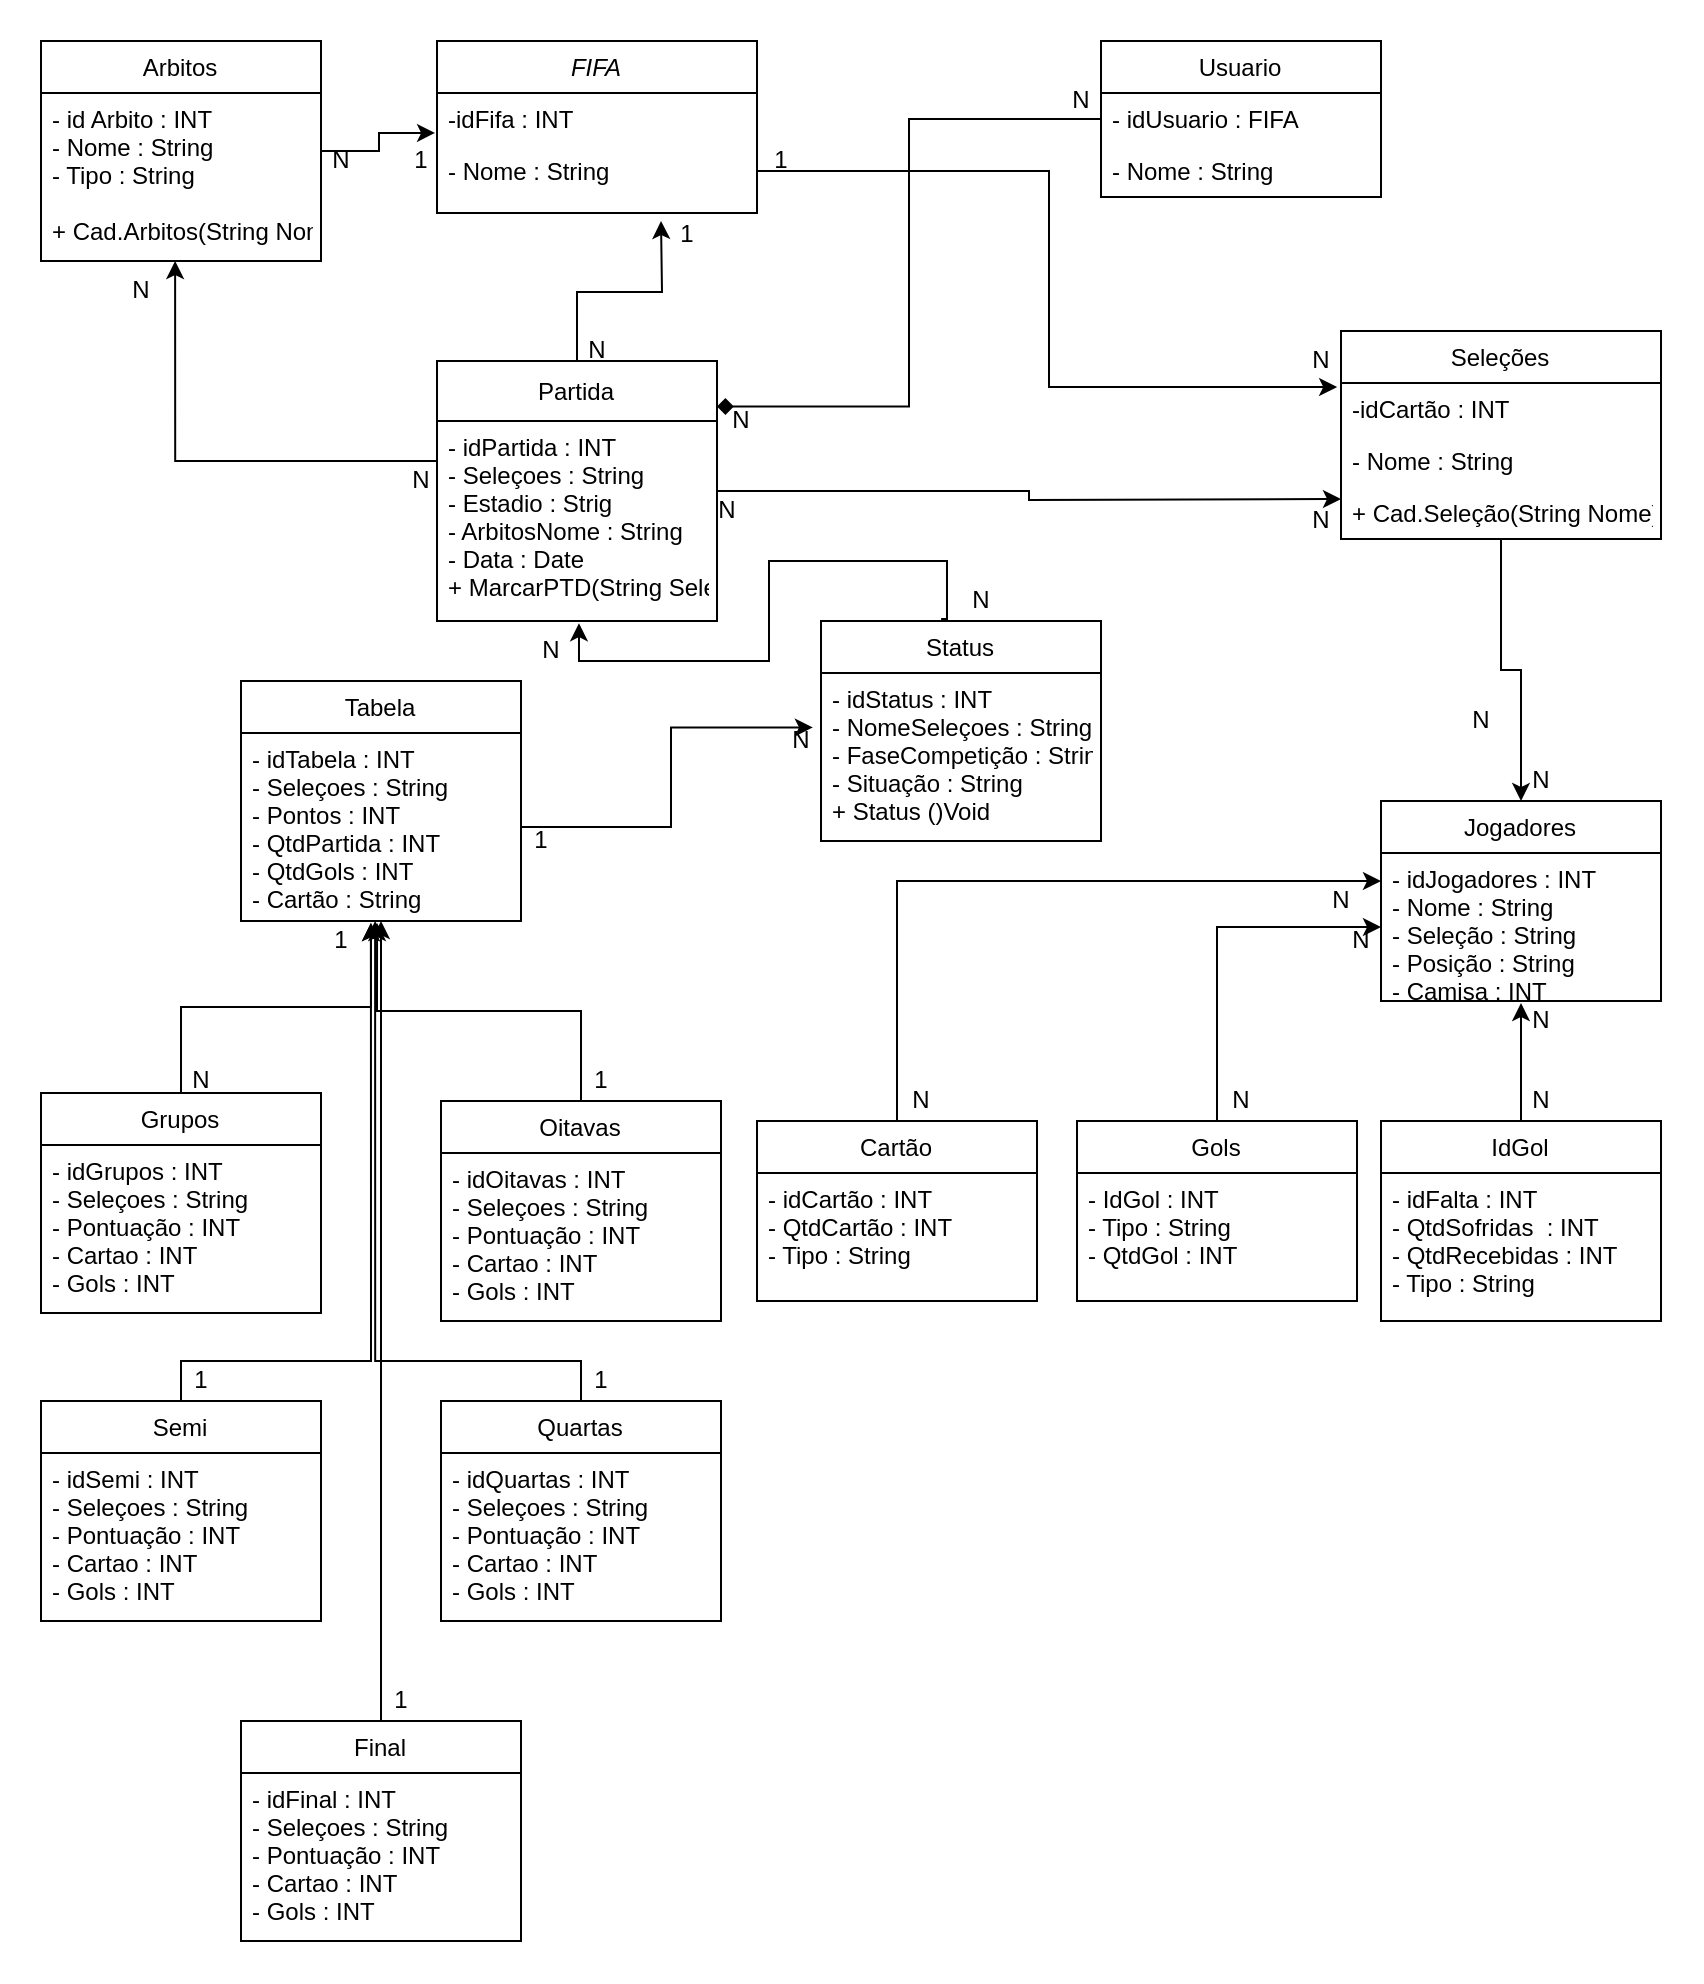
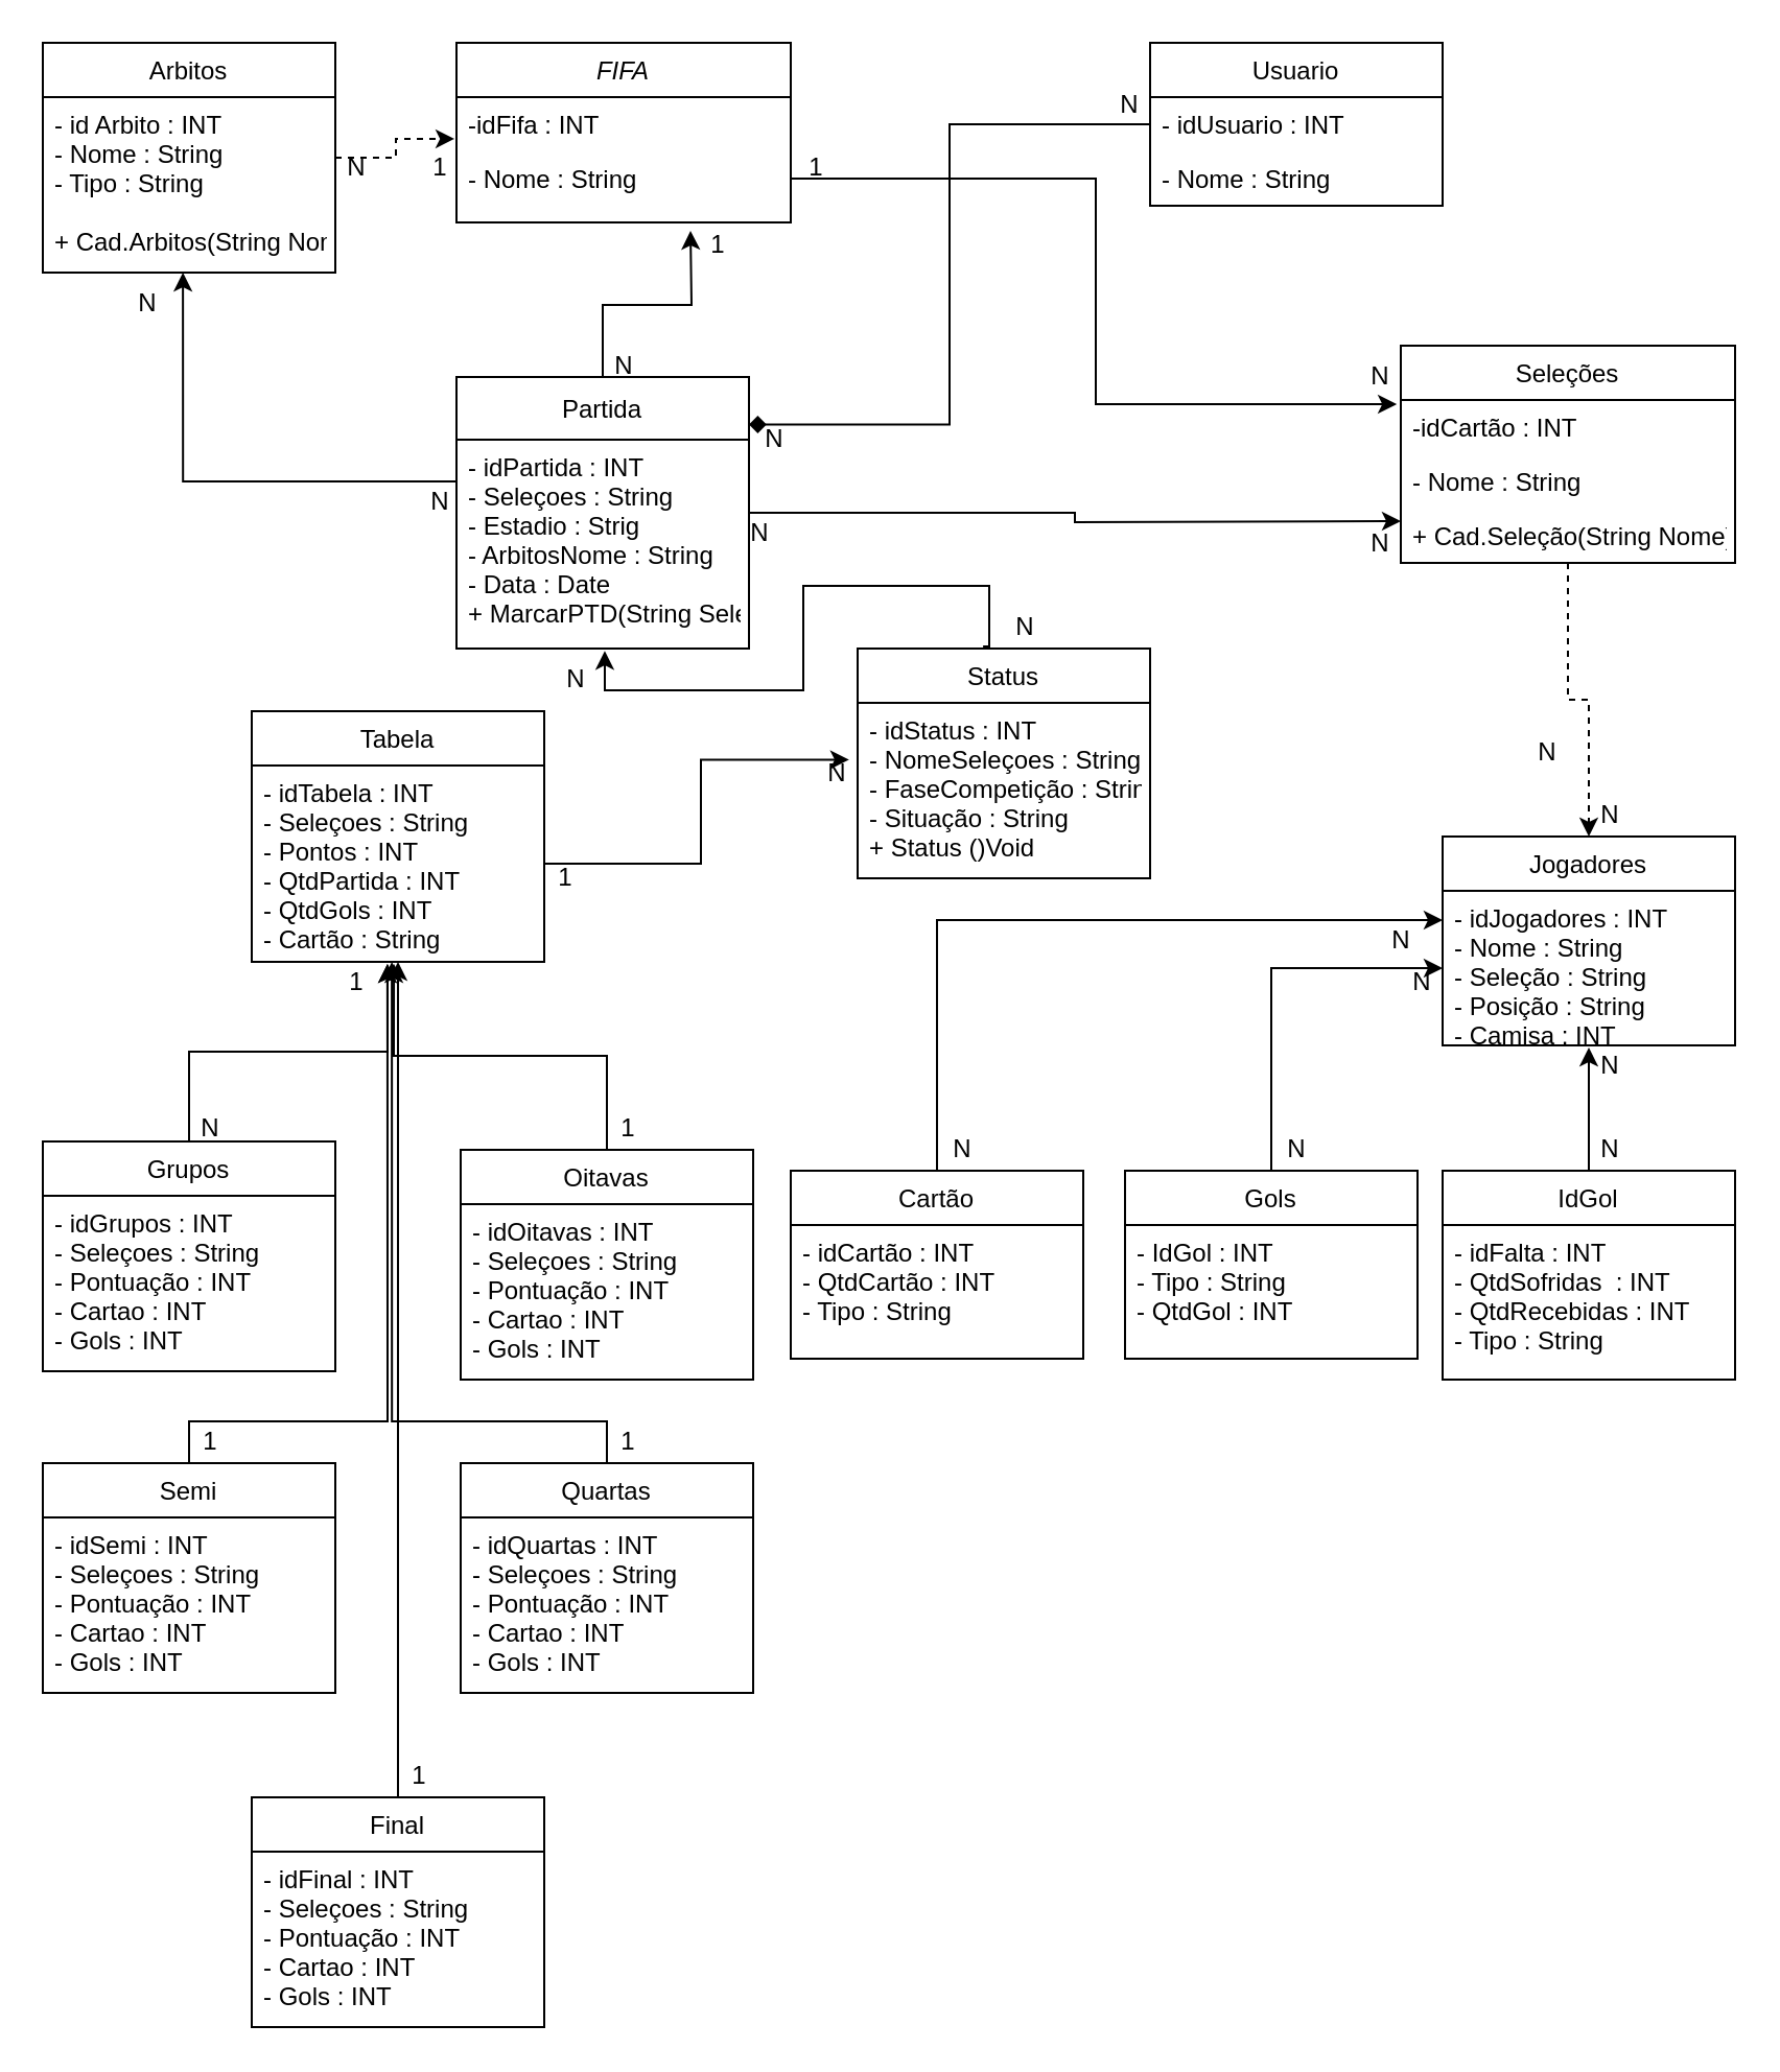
- <mxCell id="34" value="- idUsuario : FIFA" style="text;strokeColor=none;fillColor=none;align=left;verticalAlign=top;spacingLeft=4;spacingRight=4;overflow=hidden;rotatable=0;points=[[0,0.5],[1,0.5]];portConstraint=eastwest;" vertex="1" parent="33"><mxGeometry y="26" width="140" height="26" as="geometry" /></mxCell>
+ <mxCell id="34" value="- idUsuario : INT" style="text;strokeColor=none;fillColor=none;align=left;verticalAlign=top;spacingLeft=4;spacingRight=4;overflow=hidden;rotatable=0;points=[[0,0.5],[1,0.5]];portConstraint=eastwest;" vertex="1" parent="33"><mxGeometry y="26" width="140" height="26" as="geometry" /></mxCell>
- <mxCell id="22" style="edgeStyle=orthogonalEdgeStyle;rounded=0;orthogonalLoop=1;jettySize=auto;html=1;entryX=-0.006;entryY=0.769;entryDx=0;entryDy=0;entryPerimeter=0;" edge="1" parent="1" source="23" target="3"><mxGeometry relative="1" as="geometry" /></mxCell>
+ <mxCell id="22" style="edgeStyle=orthogonalEdgeStyle;rounded=0;orthogonalLoop=1;jettySize=auto;html=1;entryX=-0.006;entryY=0.769;entryDx=0;entryDy=0;entryPerimeter=0;dashed=1;" edge="1" parent="1" source="23" target="3"><mxGeometry relative="1" as="geometry" /></mxCell>
- <mxCell id="5" style="edgeStyle=orthogonalEdgeStyle;rounded=0;orthogonalLoop=1;jettySize=auto;html=1;entryX=0.5;entryY=0;entryDx=0;entryDy=0;" edge="1" parent="1" source="6" target="10"><mxGeometry relative="1" as="geometry" /></mxCell>
+ <mxCell id="5" style="edgeStyle=orthogonalEdgeStyle;rounded=0;orthogonalLoop=1;jettySize=auto;html=1;entryX=0.5;entryY=0;entryDx=0;entryDy=0;dashed=1;" edge="1" parent="1" source="6" target="10"><mxGeometry relative="1" as="geometry" /></mxCell>
